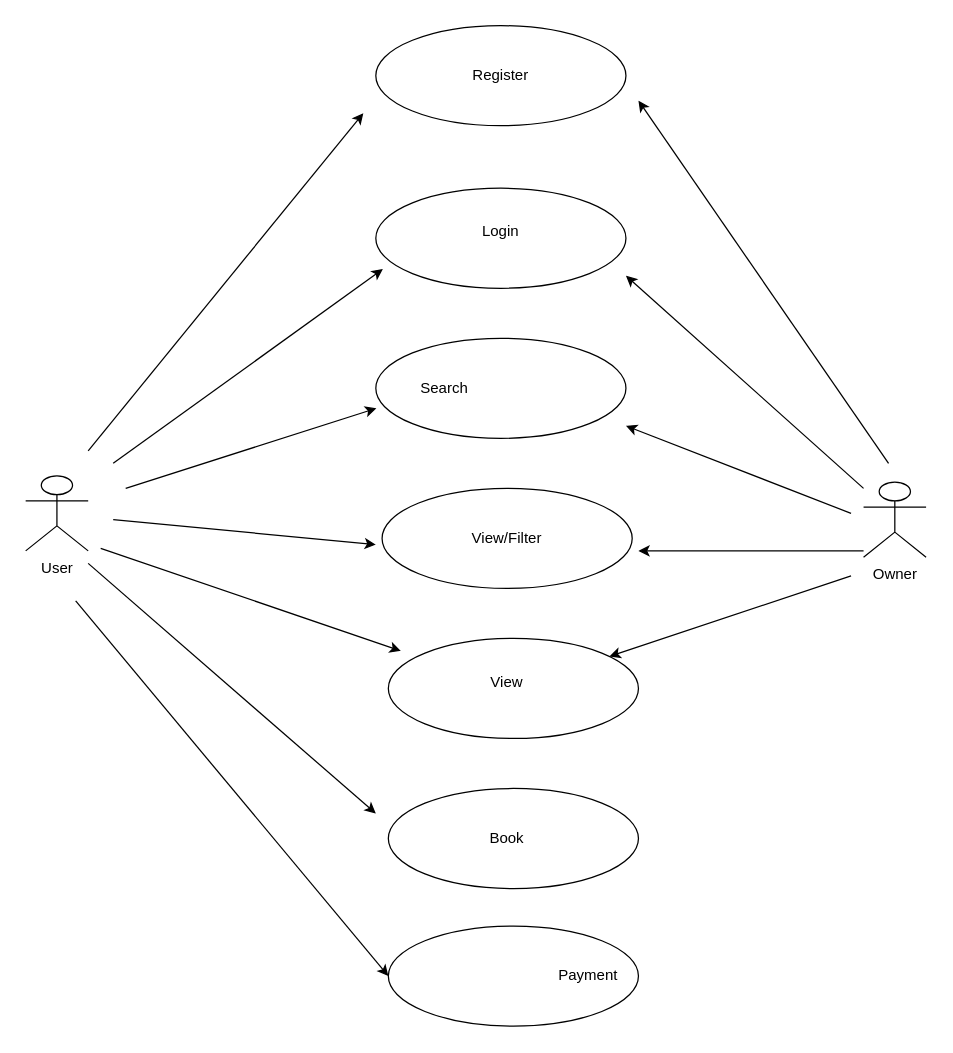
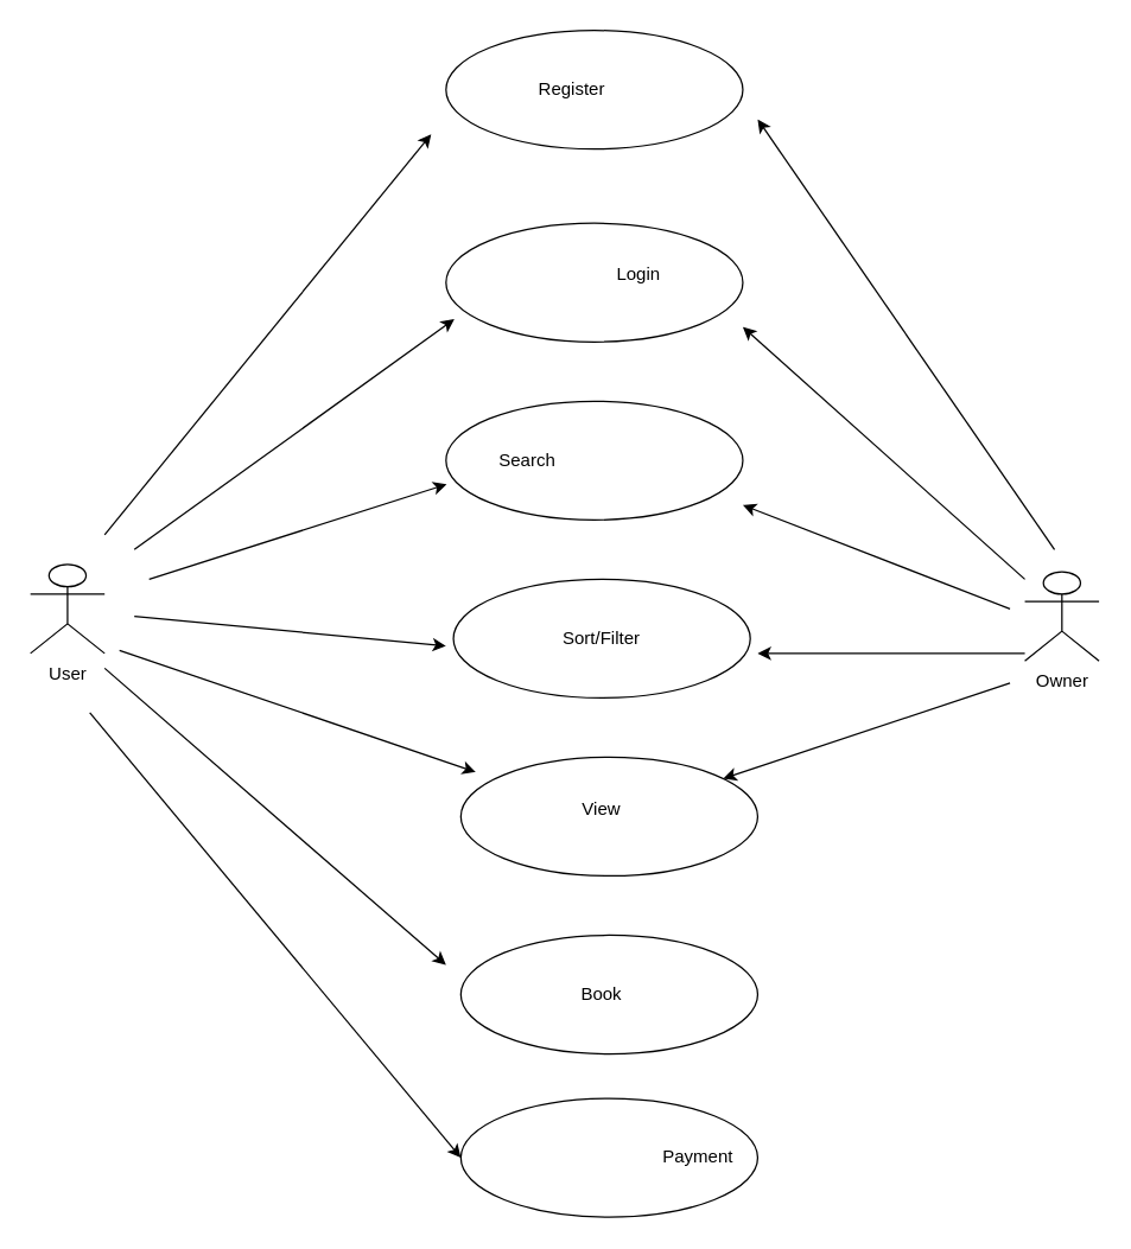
- <mxCell id="10" value="Register" style="text;html=1;align=center;verticalAlign=middle;whiteSpace=wrap;rounded=0;" parent="1" vertex="1"><mxGeometry x="370" y="45" width="60" height="30" as="geometry" /></mxCell>
+ <mxCell id="10" value="Register" style="text;html=1;align=center;verticalAlign=middle;whiteSpace=wrap;rounded=0;" parent="1" vertex="1"><mxGeometry x="355" y="45" width="60" height="30" as="geometry" /></mxCell>
- <mxCell id="11" value="Login" style="text;html=1;align=center;verticalAlign=middle;whiteSpace=wrap;rounded=0;" parent="1" vertex="1"><mxGeometry x="370" y="170" width="60" height="30" as="geometry" /></mxCell>
+ <mxCell id="11" value="Login" style="text;html=1;align=center;verticalAlign=middle;whiteSpace=wrap;rounded=0;" parent="1" vertex="1"><mxGeometry x="400" y="170" width="60" height="30" as="geometry" /></mxCell>
- <mxCell id="13" value="View/Filter" style="text;html=1;align=center;verticalAlign=middle;whiteSpace=wrap;rounded=0;" parent="1" vertex="1"><mxGeometry x="375" y="415" width="60" height="30" as="geometry" /></mxCell>
+ <mxCell id="13" value="Sort/Filter" style="text;html=1;align=center;verticalAlign=middle;whiteSpace=wrap;rounded=0;" parent="1" vertex="1"><mxGeometry x="375" y="415" width="60" height="30" as="geometry" /></mxCell>
